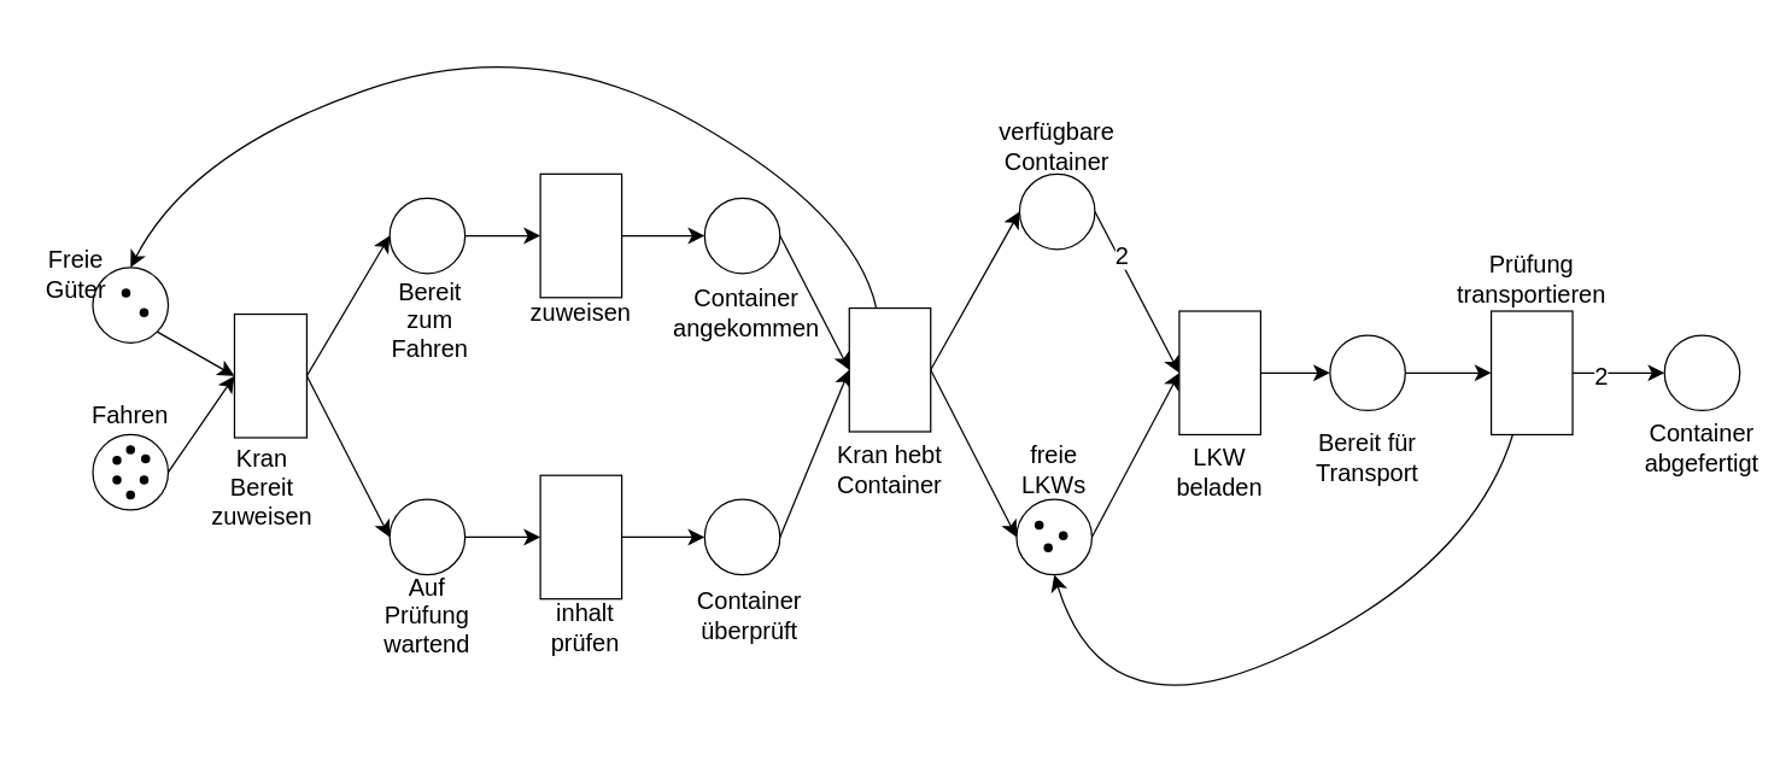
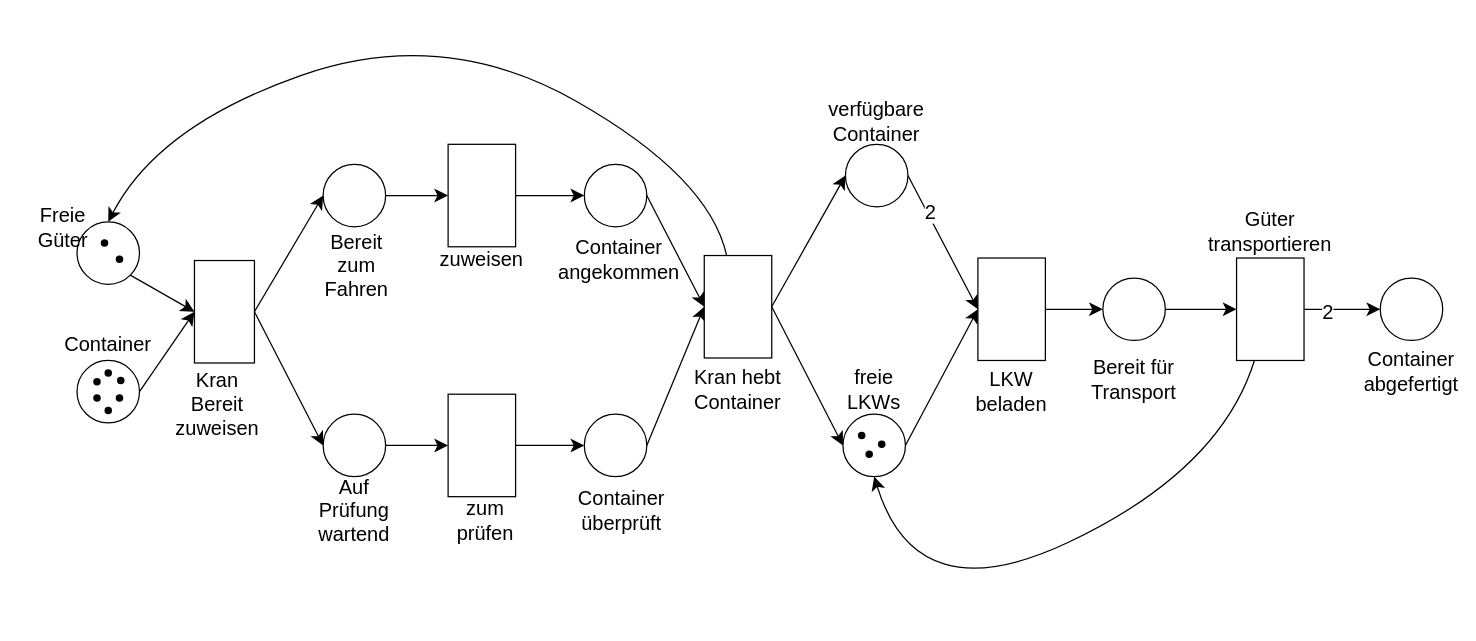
- <mxCell id="64" value="Prüfung transportieren" style="text;strokeColor=none;fillColor=none;html=1;align=center;verticalAlign=middle;whiteSpace=wrap;rounded=0;fontSize=16;" vertex="1" parent="1"><mxGeometry x="986" y="150" width="60" height="69" as="geometry" /></mxCell>
+ <mxCell id="64" value="Güter transportieren" style="text;strokeColor=none;fillColor=none;html=1;align=center;verticalAlign=middle;whiteSpace=wrap;rounded=0;fontSize=16;" vertex="1" parent="1"><mxGeometry x="986" y="150" width="60" height="69" as="geometry" /></mxCell>
- <mxCell id="15" value="Fahren" style="text;strokeColor=none;align=center;fillColor=none;html=1;verticalAlign=middle;whiteSpace=wrap;rounded=0;fontSize=16;" vertex="1" parent="1"><mxGeometry x="56" y="260" width="60" height="30" as="geometry" /></mxCell>
+ <mxCell id="15" value="Container" style="text;strokeColor=none;align=center;fillColor=none;html=1;verticalAlign=middle;whiteSpace=wrap;rounded=0;fontSize=16;" vertex="1" parent="1"><mxGeometry x="56" y="260" width="60" height="30" as="geometry" /></mxCell>
- <mxCell id="54" value="inhalt prüfen" style="text;strokeColor=none;fillColor=none;html=1;align=center;verticalAlign=middle;whiteSpace=wrap;rounded=0;fontSize=16;" vertex="1" parent="1"><mxGeometry x="358" y="381" width="60" height="69" as="geometry" /></mxCell>
+ <mxCell id="54" value="zum prüfen" style="text;strokeColor=none;fillColor=none;html=1;align=center;verticalAlign=middle;whiteSpace=wrap;rounded=0;fontSize=16;" vertex="1" parent="1"><mxGeometry x="358" y="381" width="60" height="69" as="geometry" /></mxCell>
